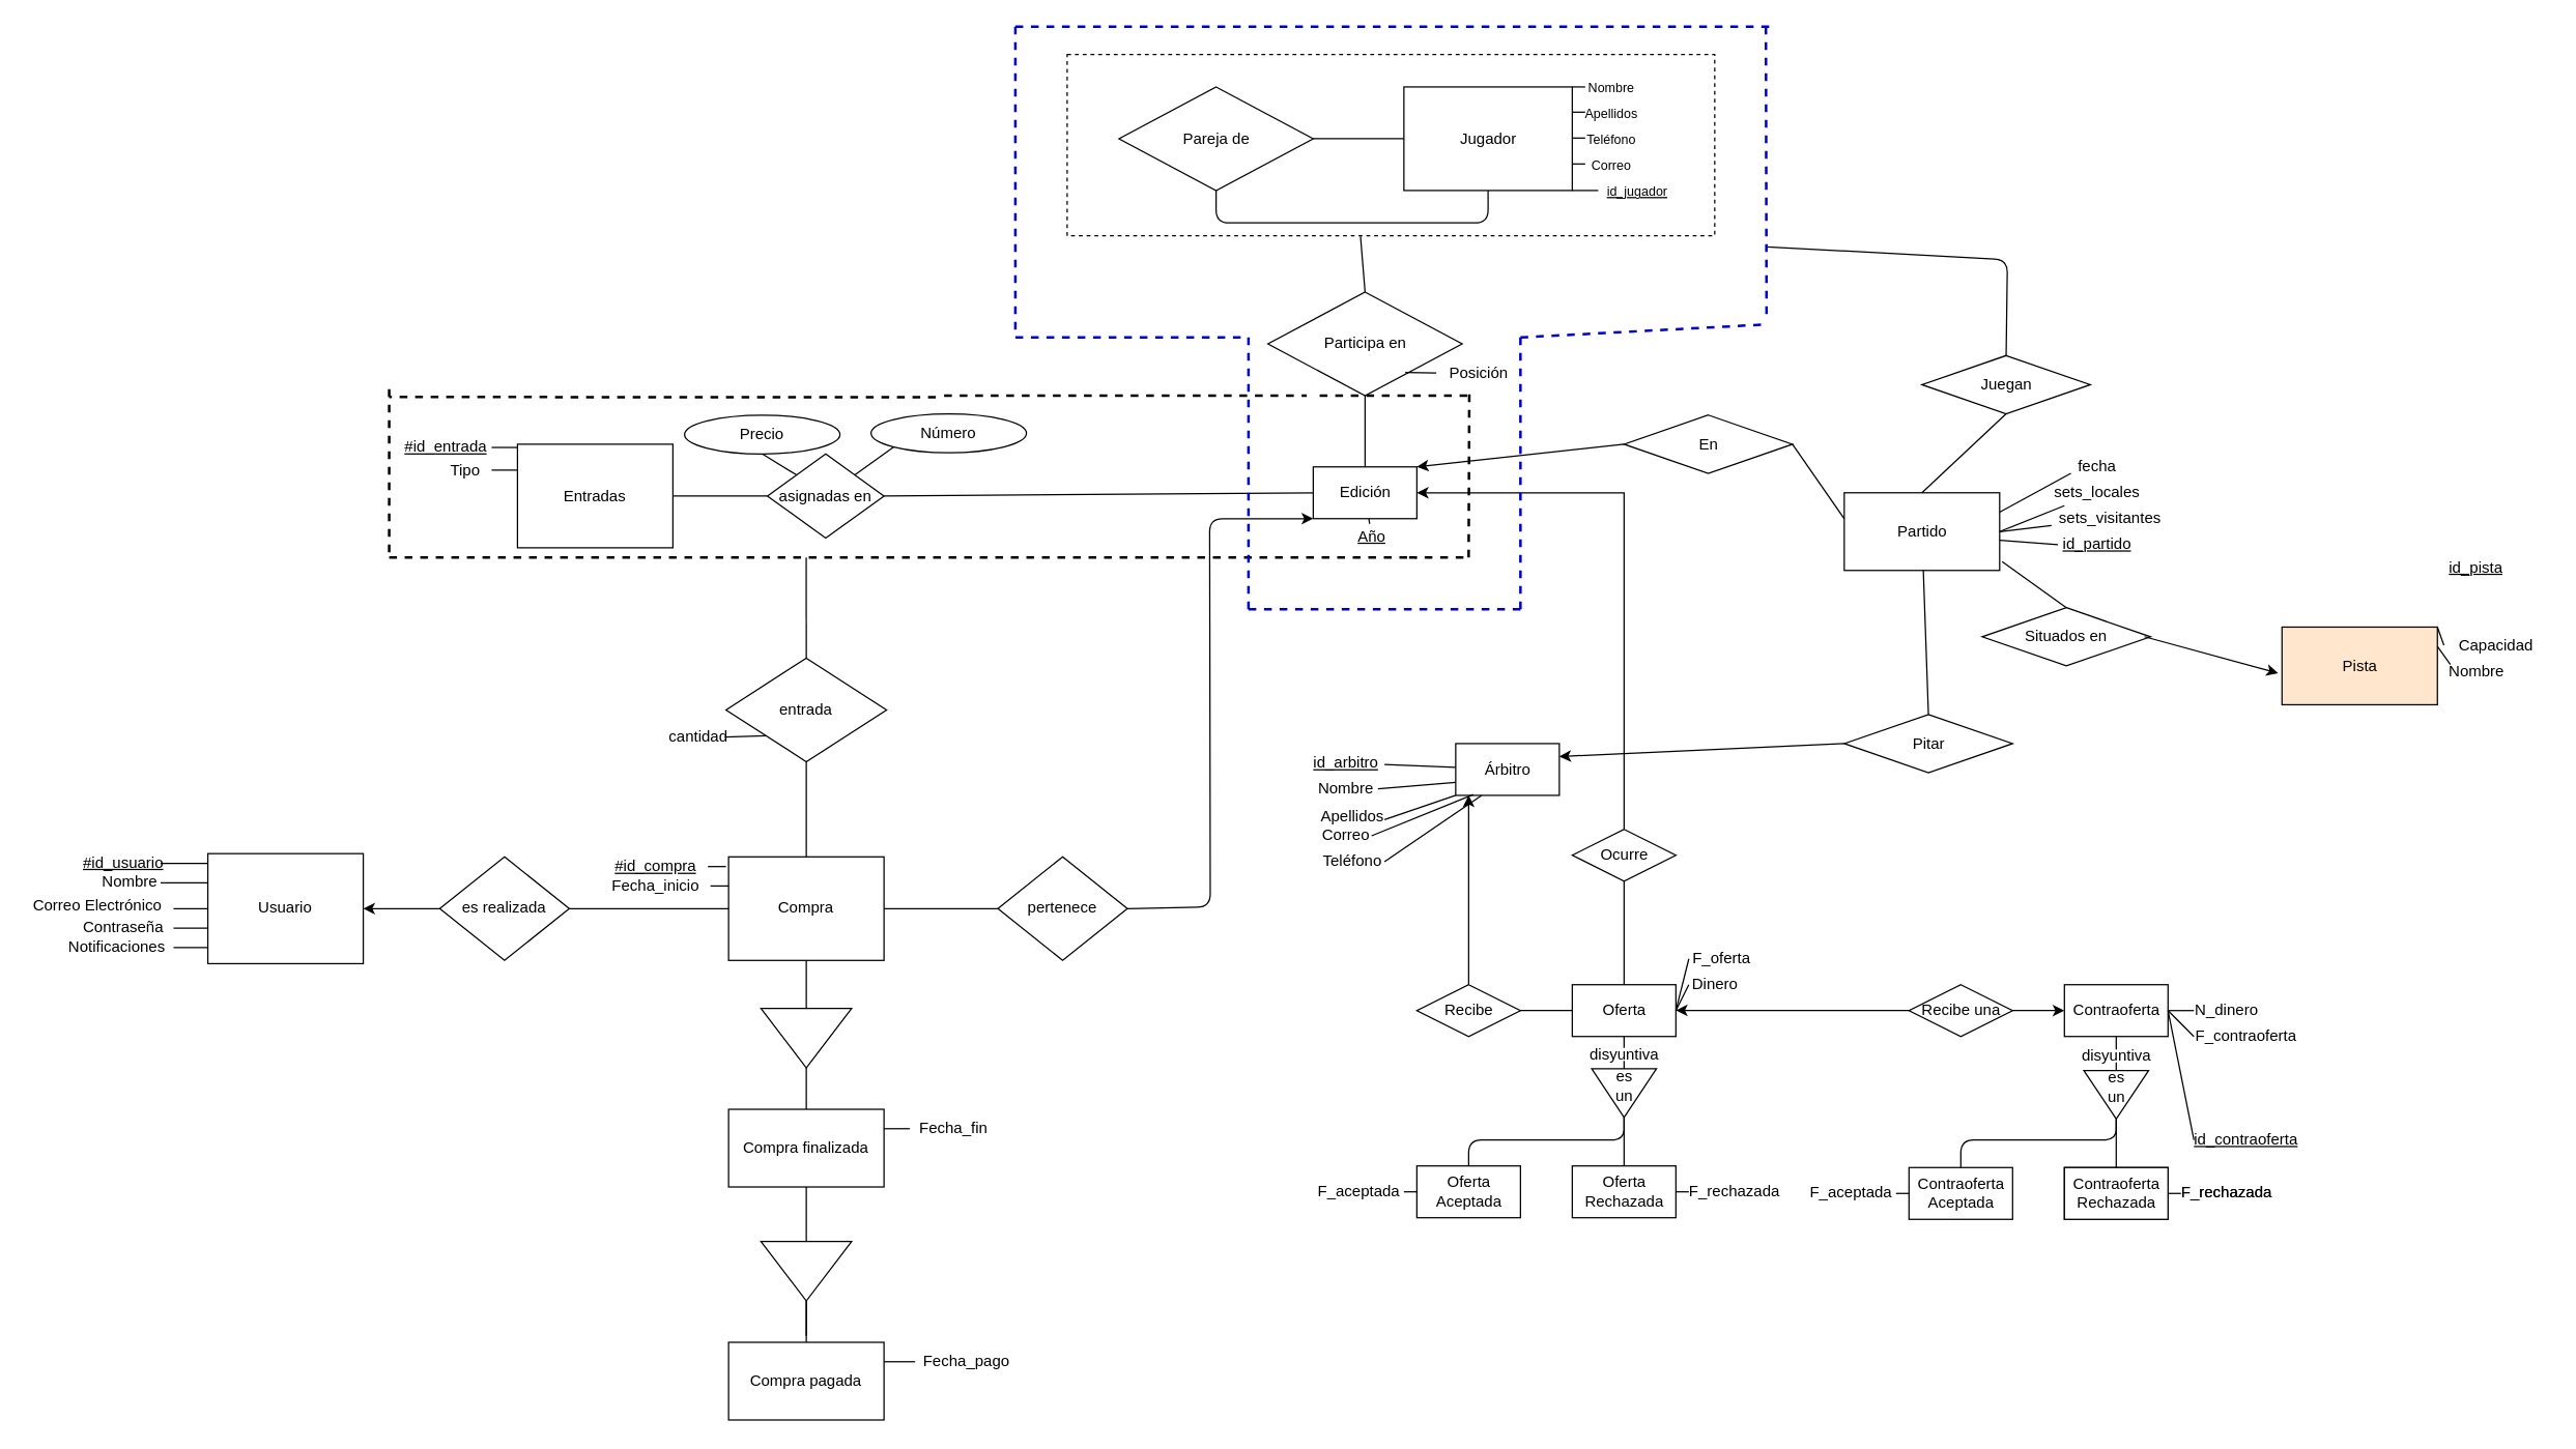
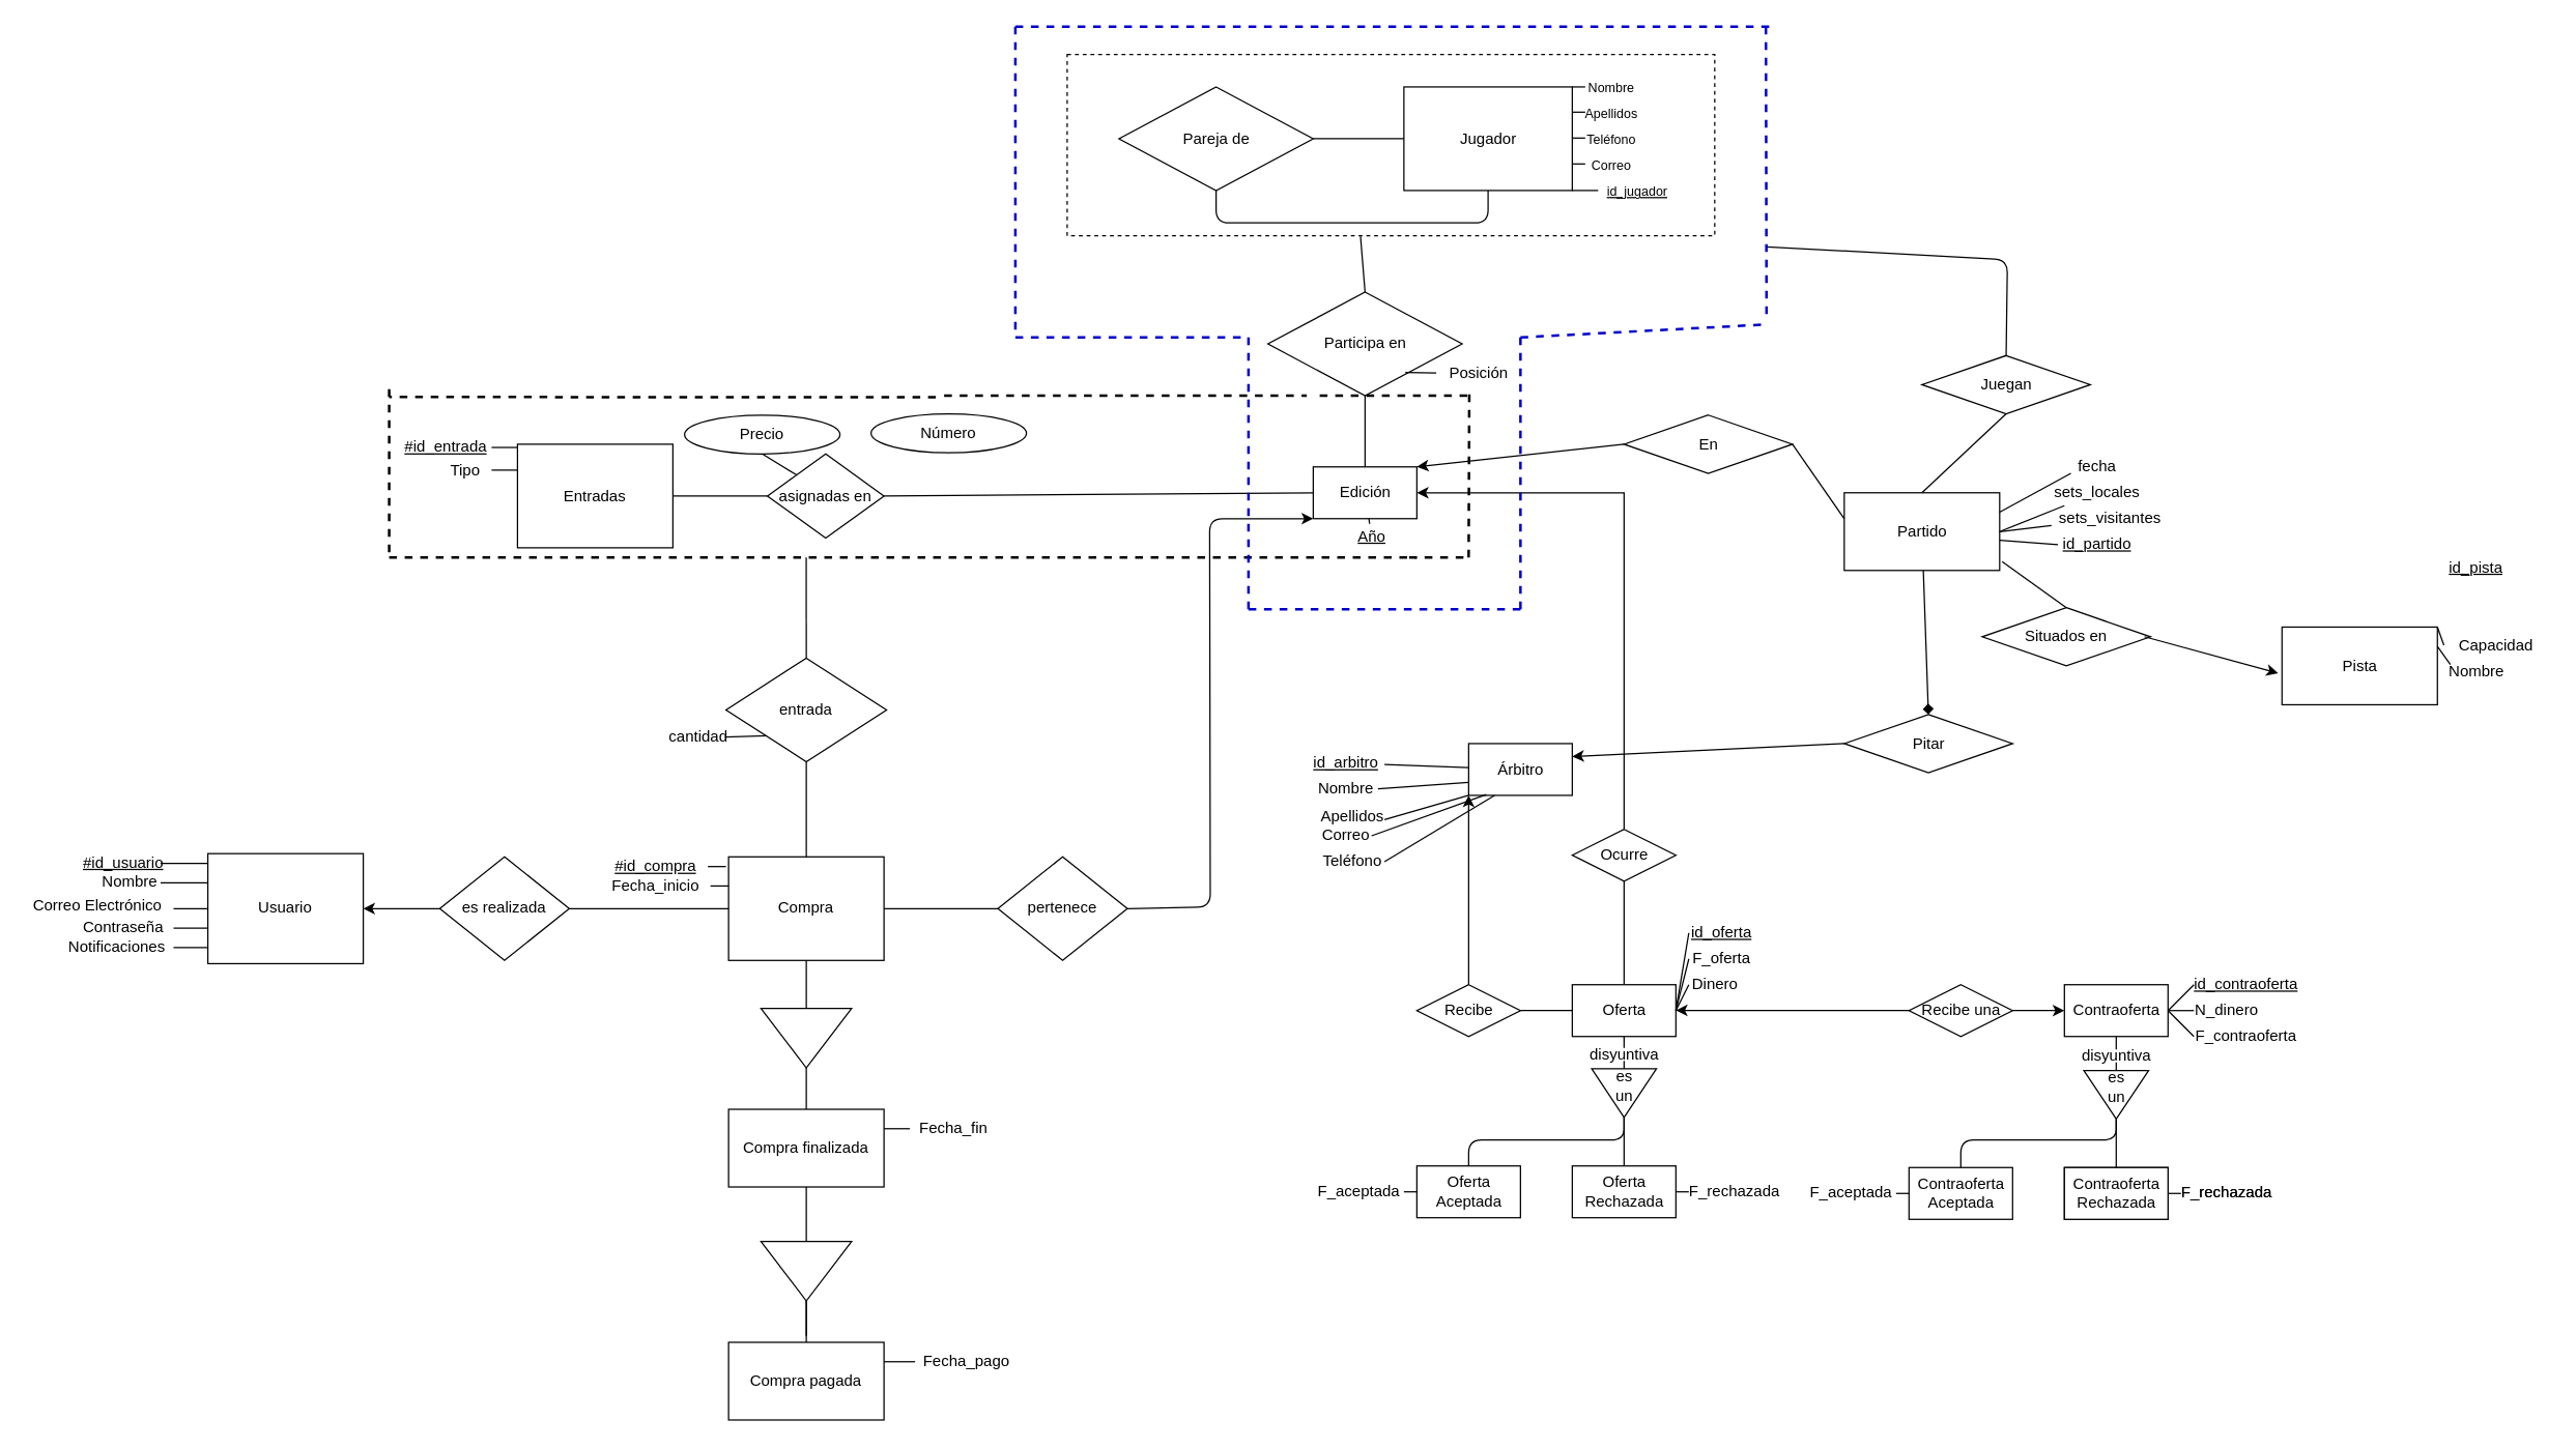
- <mxCell id="96" value="" style="endArrow=none;html=1;entryX=1;entryY=0;entryDx=0;entryDy=0;exitX=0;exitY=1;exitDx=0;exitDy=0;" parent="1" source="97" target="95" edge="1"><mxGeometry width="50" height="50" relative="1" as="geometry"><mxPoint x="259.07" y="282.5" as="sourcePoint" /><mxPoint x="556.07" y="237.5" as="targetPoint" /></mxGeometry></mxCell>
- <mxCell id="124" value="Pista" style="rounded=0;whiteSpace=wrap;html=1;fillColor=#ffe6cc;" parent="1" vertex="1"><mxGeometry x="1761.5" y="483.75" width="120" height="60" as="geometry" /></mxCell>
+ <mxCell id="124" value="Pista" style="rounded=0;whiteSpace=wrap;html=1;" parent="1" vertex="1"><mxGeometry x="1761.5" y="483.75" width="120" height="60" as="geometry" /></mxCell>
- <mxCell id="139" value="" style="endArrow=none;html=1;entryX=0.5;entryY=0;entryDx=0;entryDy=0;" parent="1" source="119" target="123" edge="1"><mxGeometry width="50" height="50" relative="1" as="geometry"><mxPoint x="2101.5" y="153" as="sourcePoint" /><mxPoint x="2151.5" y="103" as="targetPoint" /></mxGeometry></mxCell>
+ <mxCell id="139" value="" style="endArrow=diamond;html=1;entryX=0.5;entryY=0;entryDx=0;entryDy=0;" parent="1" source="119" target="123" edge="1"><mxGeometry width="50" height="50" relative="1" as="geometry"><mxPoint x="2101.5" y="153" as="sourcePoint" /><mxPoint x="2151.5" y="103" as="targetPoint" /></mxGeometry></mxCell>
- <mxCell id="2" value="&lt;div&gt;Árbitro&lt;/div&gt;" style="rounded=0;whiteSpace=wrap;html=1;" parent="1" vertex="1"><mxGeometry x="1123.5" y="573.75" width="80" height="40" as="geometry" /></mxCell>
+ <mxCell id="2" value="&lt;div&gt;Árbitro&lt;/div&gt;" style="rounded=0;whiteSpace=wrap;html=1;" parent="1" vertex="1"><mxGeometry x="1133.5" y="573.75" width="80" height="40" as="geometry" /></mxCell>
+ <mxCell id="20" value="&lt;u&gt;id_oferta&lt;/u&gt;" style="text;html=1;strokeColor=none;fillColor=none;align=center;verticalAlign=middle;whiteSpace=wrap;rounded=0;" parent="1" vertex="1"><mxGeometry x="1303.5" y="710" width="50" height="20" as="geometry" /></mxCell>
+ <mxCell id="23" value="" style="endArrow=none;html=1;entryX=0;entryY=0.5;entryDx=0;entryDy=0;exitX=1;exitY=0.5;exitDx=0;exitDy=0;" parent="1" source="17" target="20" edge="1"><mxGeometry width="50" height="50" relative="1" as="geometry"><mxPoint x="1223.5" y="780" as="sourcePoint" /><mxPoint x="1293.5" y="690" as="targetPoint" /></mxGeometry></mxCell>
- <mxCell id="43" value="&lt;u&gt;id_contraoferta&lt;/u&gt;" style="text;html=1;strokeColor=none;fillColor=none;align=center;verticalAlign=middle;whiteSpace=wrap;rounded=0;" parent="1" vertex="1"><mxGeometry x="1693.5" y="870" width="80" height="20" as="geometry" /></mxCell>
+ <mxCell id="43" value="&lt;u&gt;id_contraoferta&lt;/u&gt;" style="text;html=1;strokeColor=none;fillColor=none;align=center;verticalAlign=middle;whiteSpace=wrap;rounded=0;" parent="1" vertex="1"><mxGeometry x="1693.5" y="750" width="80" height="20" as="geometry" /></mxCell>
